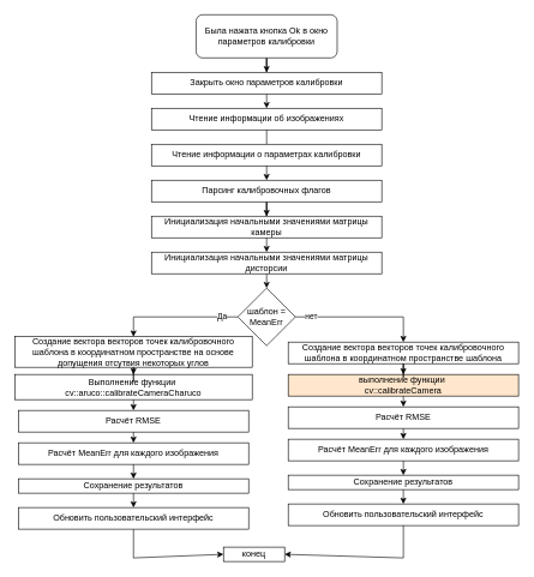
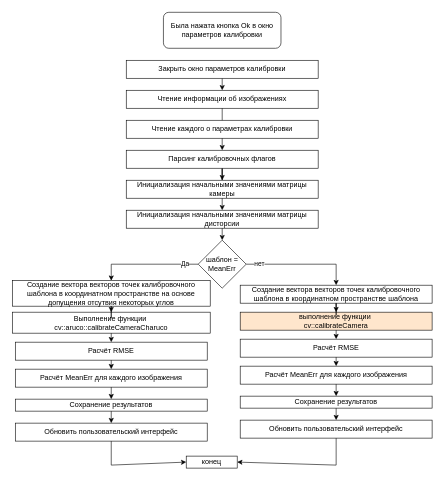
- <mxCell id="2" style="edgeStyle=orthogonalEdgeStyle;rounded=0;orthogonalLoop=1;jettySize=auto;html=1;entryX=0.5;entryY=0;entryDx=0;entryDy=0;" edge="1" parent="1" source="3" target="29"><mxGeometry relative="1" as="geometry" /></mxCell>
- <mxCell id="6" value="Чтение информации о параметрах калибровки" style="rounded=0;whiteSpace=wrap;html=1;" vertex="1" parent="1"><mxGeometry x="210" y="200" width="320" height="30" as="geometry" /></mxCell>
+ <mxCell id="6" value="Чтение каждого о параметрах калибровки" style="rounded=0;whiteSpace=wrap;html=1;" vertex="1" parent="1"><mxGeometry x="210" y="200" width="320" height="30" as="geometry" /></mxCell>
